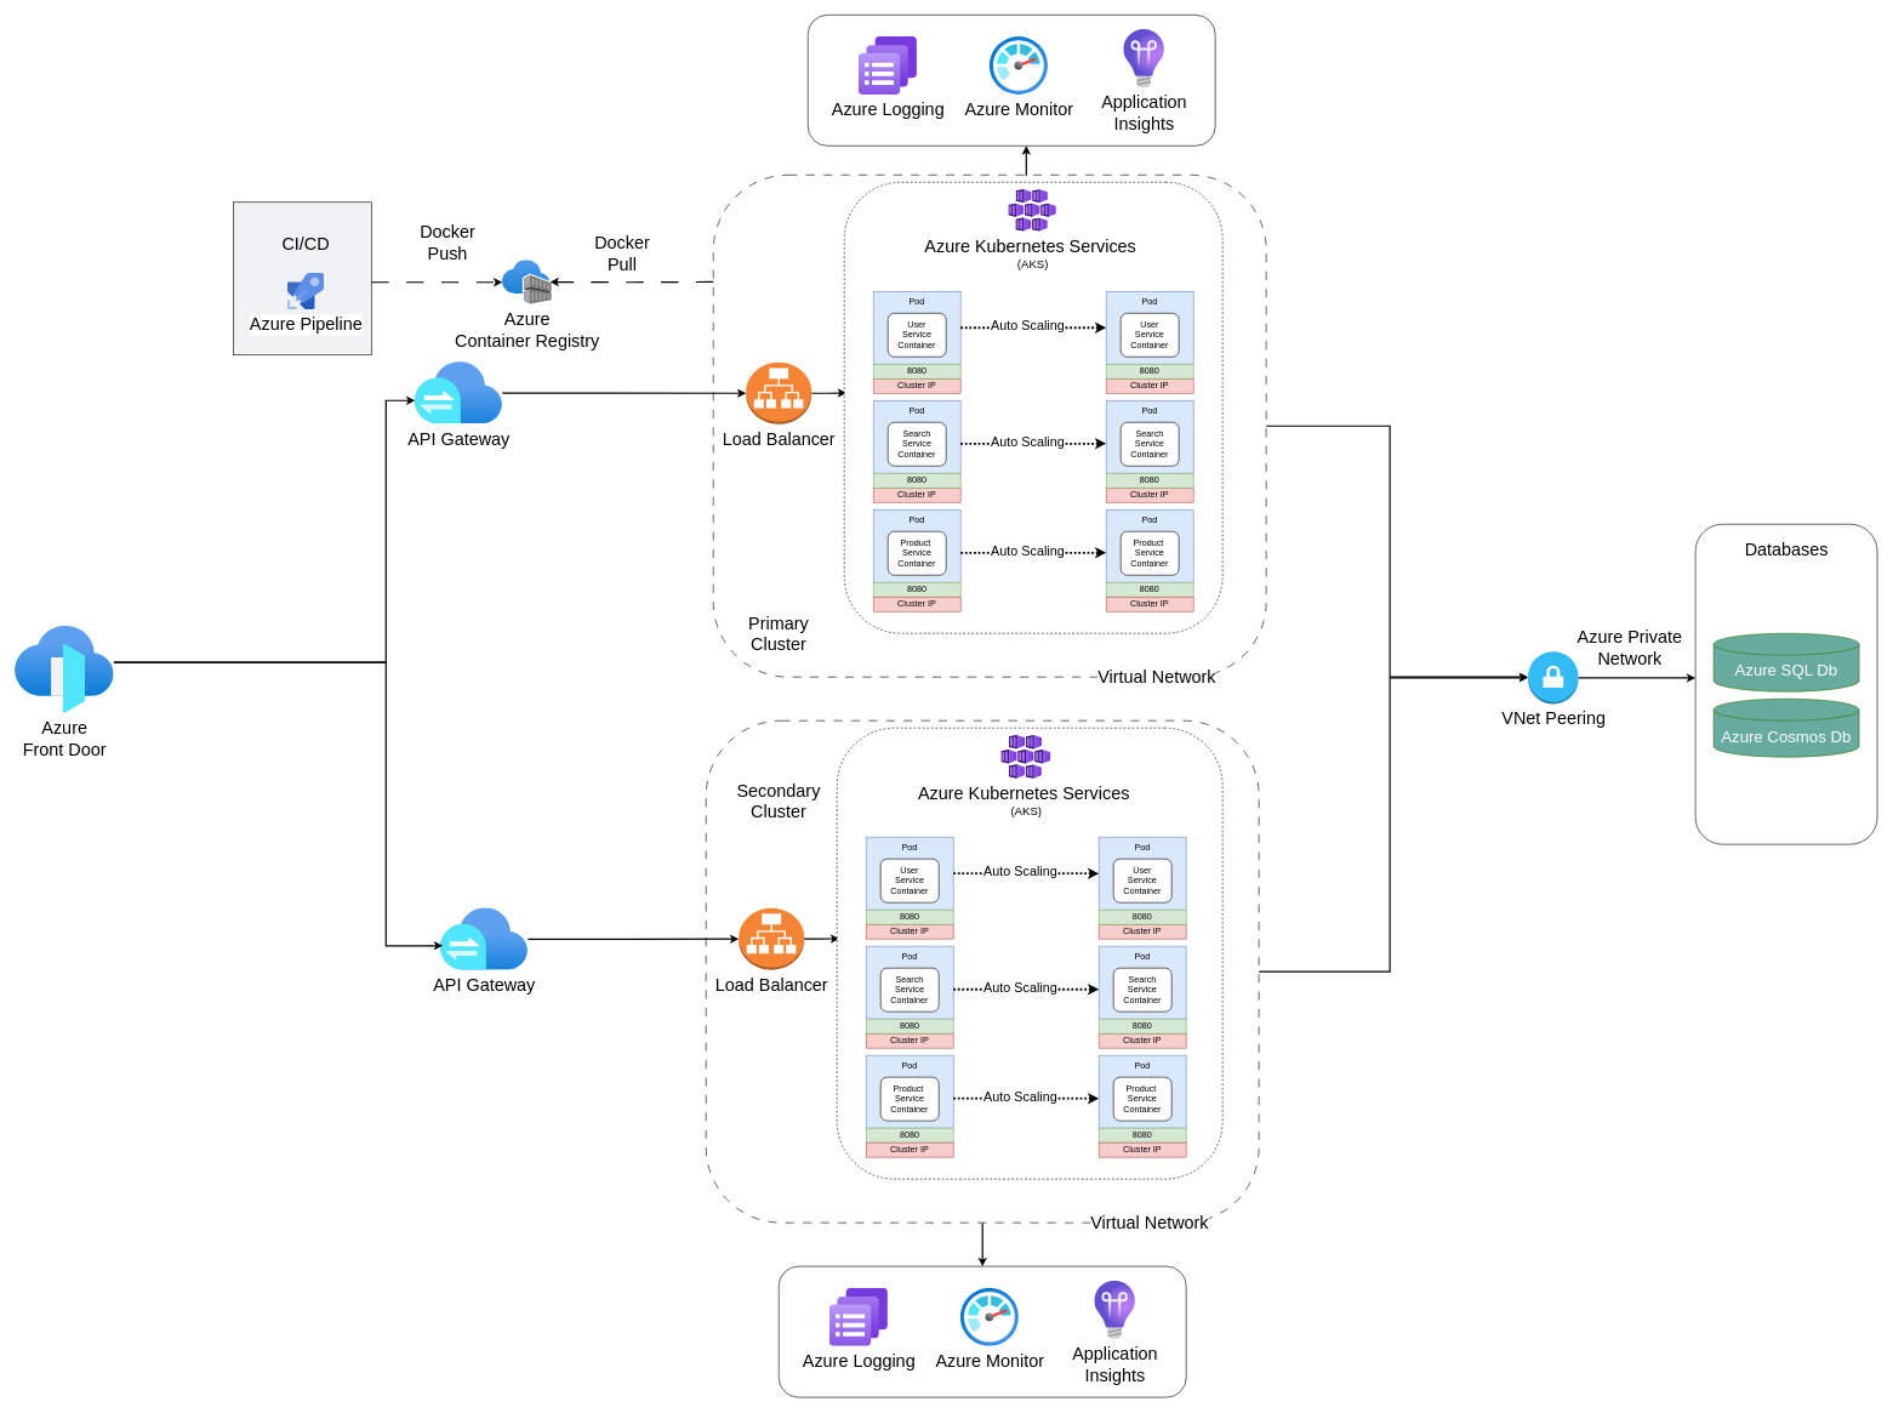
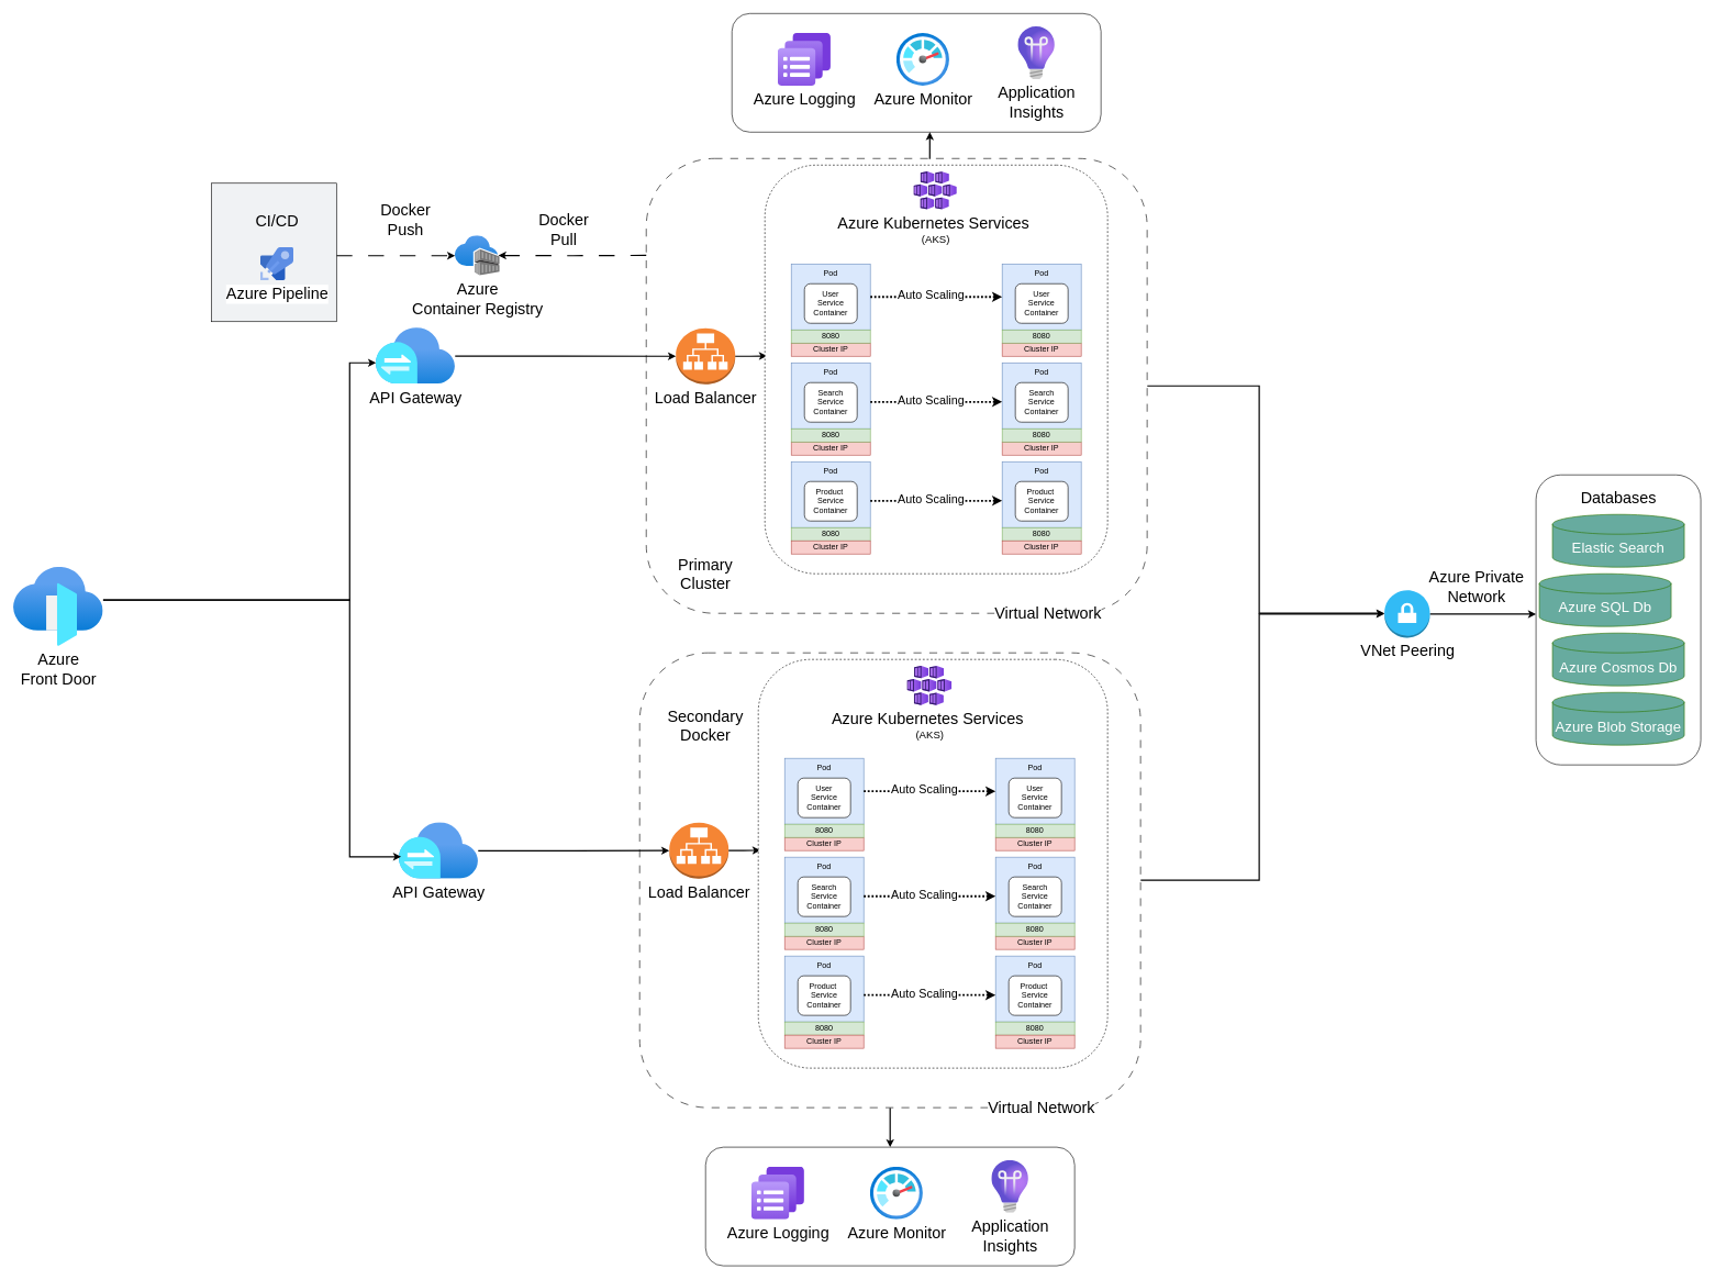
+ <mxCell id="10" value="&lt;font style=&quot;font-size: 22px;&quot;&gt;Elastic Search&lt;/font&gt;" style="shape=cylinder3;whiteSpace=wrap;html=1;boundedLbl=1;backgroundOutline=1;size=15;fillColor=#67AB9F;fontColor=#ffffff;strokeColor=#2D7600;" parent="8" vertex="1"><mxGeometry x="24.998" y="59.996" width="200" height="80" as="geometry" /></mxCell>
- <mxCell id="12" value="&lt;font style=&quot;font-size: 22px;&quot;&gt;Azure SQL Db&lt;/font&gt;" style="shape=cylinder3;whiteSpace=wrap;html=1;boundedLbl=1;backgroundOutline=1;size=15;fillColor=#67AB9F;fontColor=#ffffff;strokeColor=#2D7600;" parent="8" vertex="1"><mxGeometry x="24.998" y="149.999" width="200" height="80" as="geometry" /></mxCell>
+ <mxCell id="12" value="&lt;font style=&quot;font-size: 22px;&quot;&gt;Azure SQL Db&lt;/font&gt;" style="shape=cylinder3;whiteSpace=wrap;html=1;boundedLbl=1;backgroundOutline=1;size=15;fillColor=#67AB9F;fontColor=#ffffff;strokeColor=#2D7600;" parent="8" vertex="1"><mxGeometry x="4.998" y="149.999" width="200" height="80" as="geometry" /></mxCell>
+ <mxCell id="14" value="&lt;font style=&quot;font-size: 22px;&quot;&gt;Azure Blob Storage&lt;/font&gt;" style="shape=cylinder3;whiteSpace=wrap;html=1;boundedLbl=1;backgroundOutline=1;size=15;fillColor=#67AB9F;fontColor=#ffffff;strokeColor=#2D7600;" parent="8" vertex="1"><mxGeometry x="24.998" y="330.001" width="200" height="80" as="geometry" /></mxCell>
- <mxCell id="35" value="&lt;font style=&quot;font-size: 24px;&quot;&gt;Secondary&lt;/font&gt;&lt;div&gt;&lt;font style=&quot;font-size: 24px;&quot;&gt;Cluster&lt;/font&gt;&lt;/div&gt;" style="text;html=1;align=center;verticalAlign=middle;whiteSpace=wrap;rounded=0;" parent="33" vertex="1"><mxGeometry y="67.857" width="140" height="27.143" as="geometry" /></mxCell>
+ <mxCell id="35" value="&lt;font style=&quot;font-size: 24px;&quot;&gt;Secondary&lt;/font&gt;&lt;div&gt;&lt;font style=&quot;font-size: 24px;&quot;&gt;Docker&lt;/font&gt;&lt;/div&gt;" style="text;html=1;align=center;verticalAlign=middle;whiteSpace=wrap;rounded=0;" parent="33" vertex="1"><mxGeometry y="67.857" width="140" height="27.143" as="geometry" /></mxCell>
